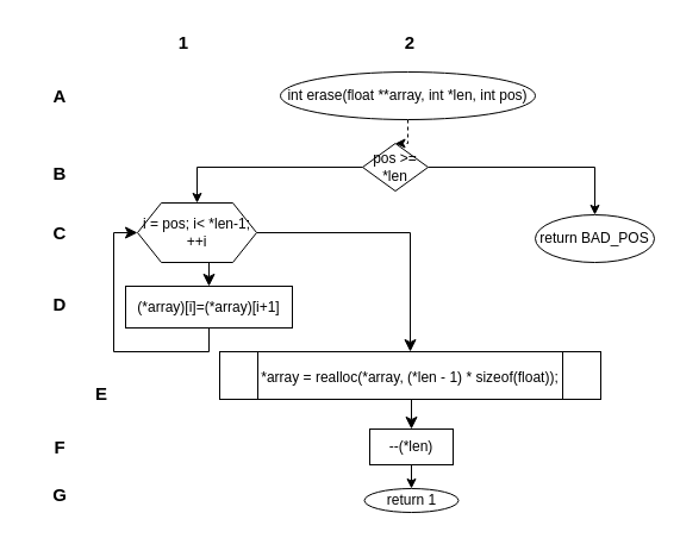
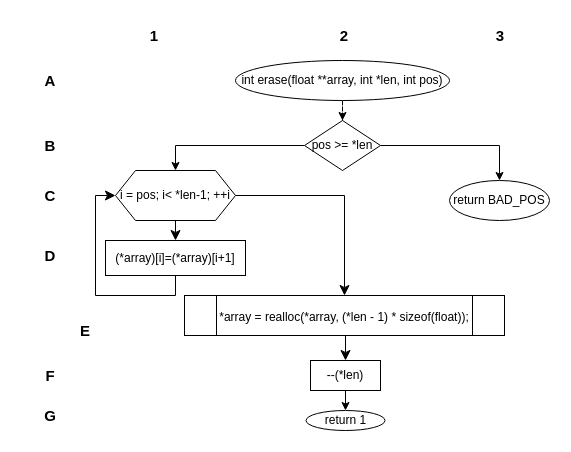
+ <mxCell id="20" value="&lt;font style=&quot;font-size: 15px;&quot;&gt;&lt;b&gt;3&lt;/b&gt;&lt;/font&gt;" style="text;html=1;strokeColor=none;fillColor=none;align=center;verticalAlign=middle;whiteSpace=wrap;rounded=0;fontSize=3;fontFamily=Helvetica;fontColor=default;" vertex="1" parent="1"><mxGeometry x="470" y="20" width="60" height="30" as="geometry" /></mxCell>
- <mxCell id="6" value="pos &amp;gt;= *len" style="rhombus;whiteSpace=wrap;html=1;" parent="1" vertex="1"><mxGeometry x="304" y="120" width="55" height="40" as="geometry" /></mxCell>
+ <mxCell id="6" value="pos &amp;gt;= *len" style="rhombus;whiteSpace=wrap;html=1;" parent="1" vertex="1"><mxGeometry x="304" y="120" width="76" height="50" as="geometry" /></mxCell>
- <mxCell id="10" value="i = pos; i&amp;lt; *len-1; ++i" style="shape=hexagon;perimeter=hexagonPerimeter2;whiteSpace=wrap;html=1;fixedSize=1;" parent="1" vertex="1"><mxGeometry x="115" y="170" width="100" height="50" as="geometry" /></mxCell>
+ <mxCell id="10" value="i = pos; i&amp;lt; *len-1; ++i" style="shape=hexagon;perimeter=hexagonPerimeter2;whiteSpace=wrap;html=1;fixedSize=1;" parent="1" vertex="1"><mxGeometry x="115" y="170" width="120" height="50" as="geometry" /></mxCell>
